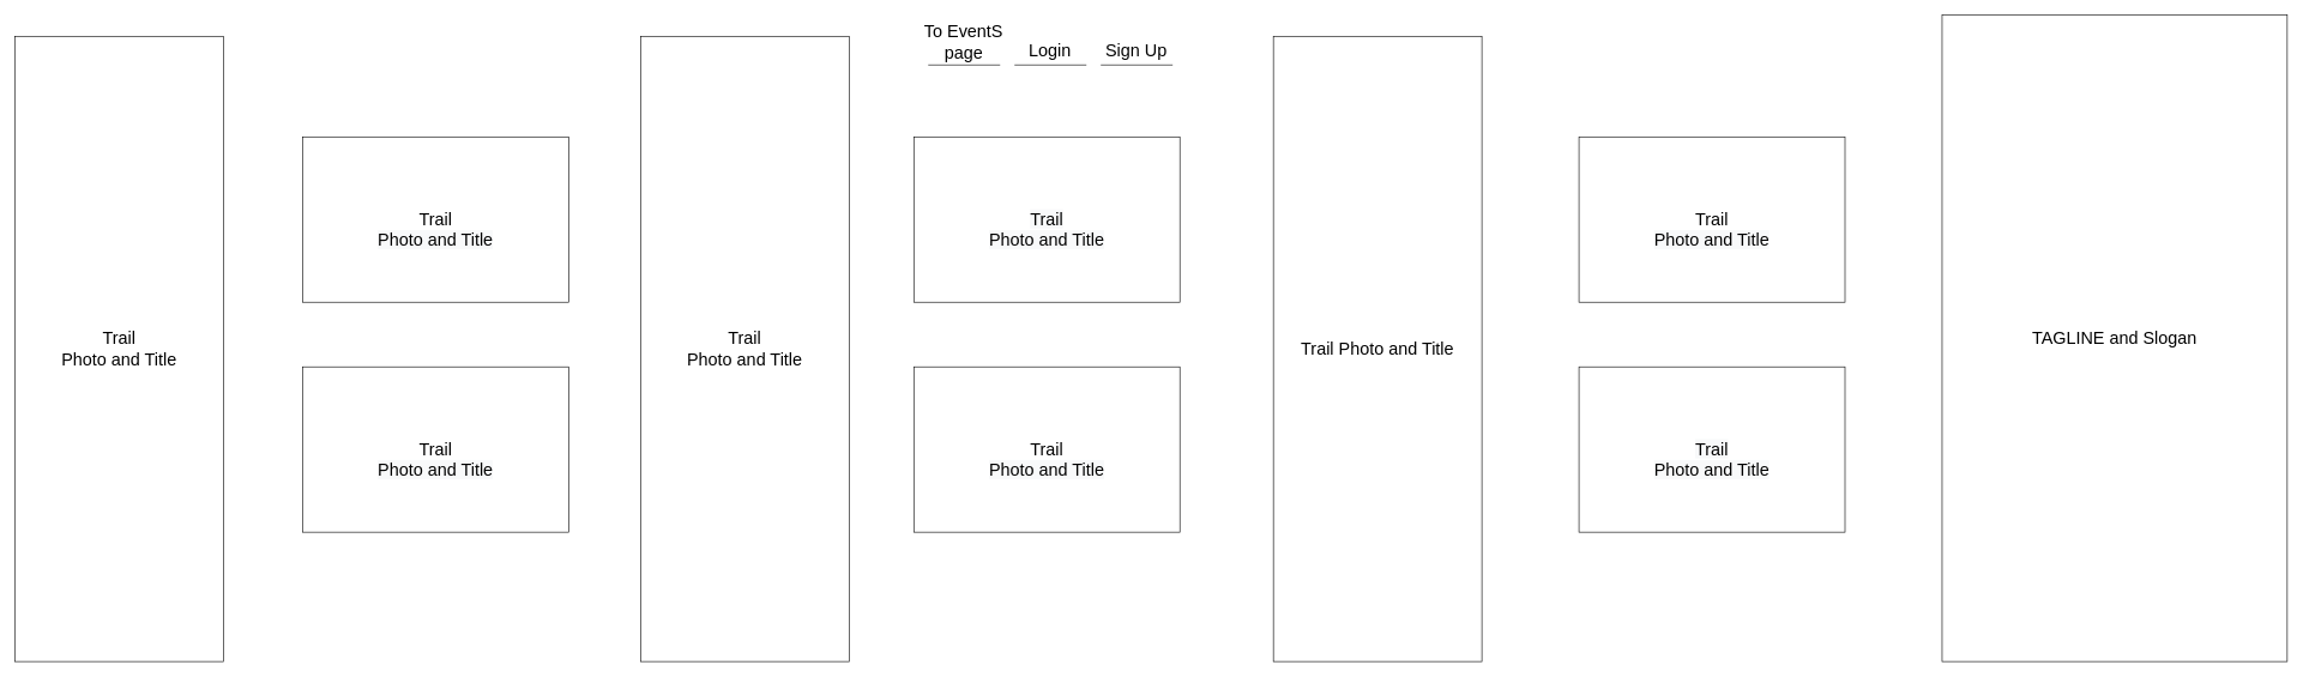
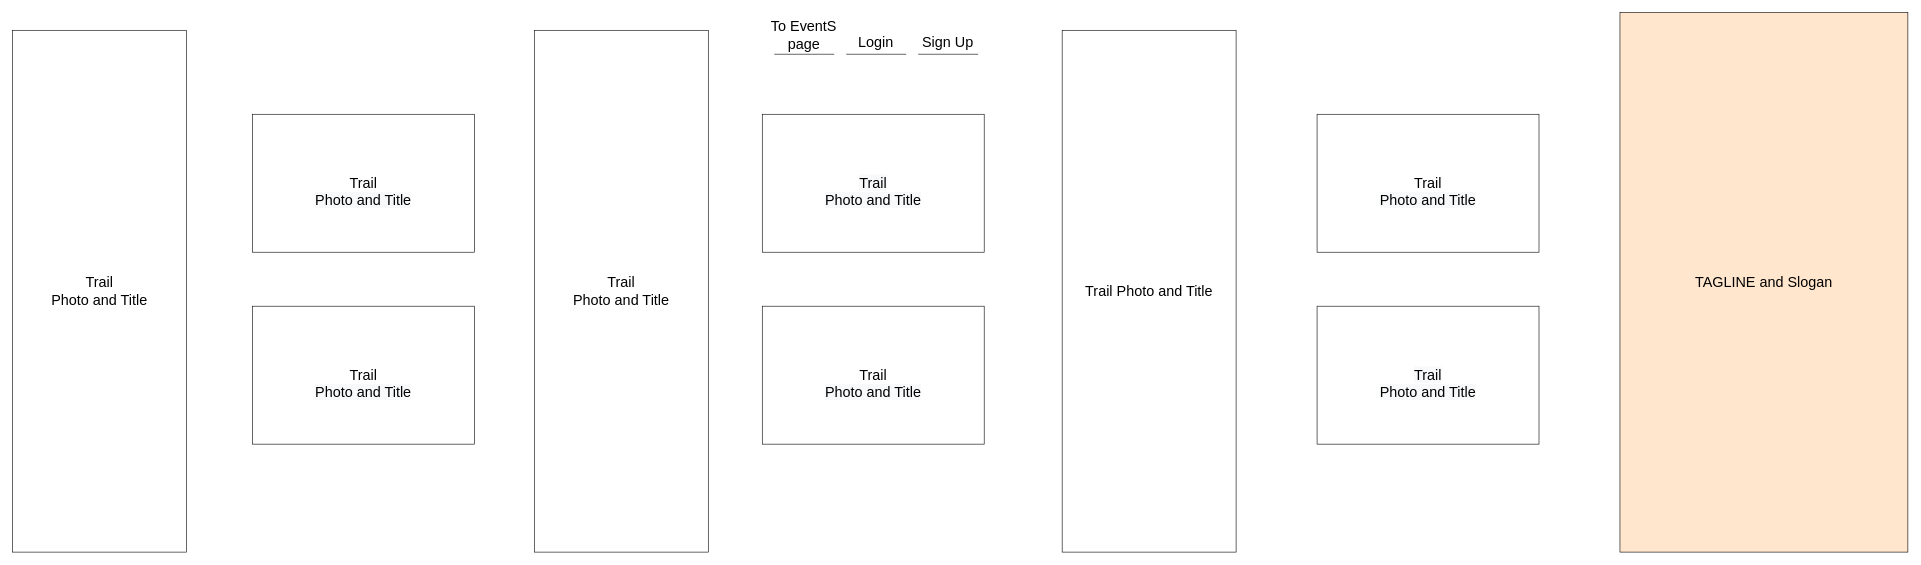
- <mxCell id="11" value="&lt;span style=&quot;font-size: 24px&quot;&gt;TAGLINE and Slogan&lt;/span&gt;" style="rounded=0;whiteSpace=wrap;html=1;" parent="1" vertex="1"><mxGeometry x="2700" width="480" height="900" as="geometry" y="20" /></mxCell>
+ <mxCell id="11" value="&lt;span style=&quot;font-size: 24px&quot;&gt;TAGLINE and Slogan&lt;/span&gt;" style="rounded=0;whiteSpace=wrap;html=1;fillColor=#ffe6cc;" parent="1" vertex="1"><mxGeometry x="2700" width="480" height="900" as="geometry" y="20" /></mxCell>
